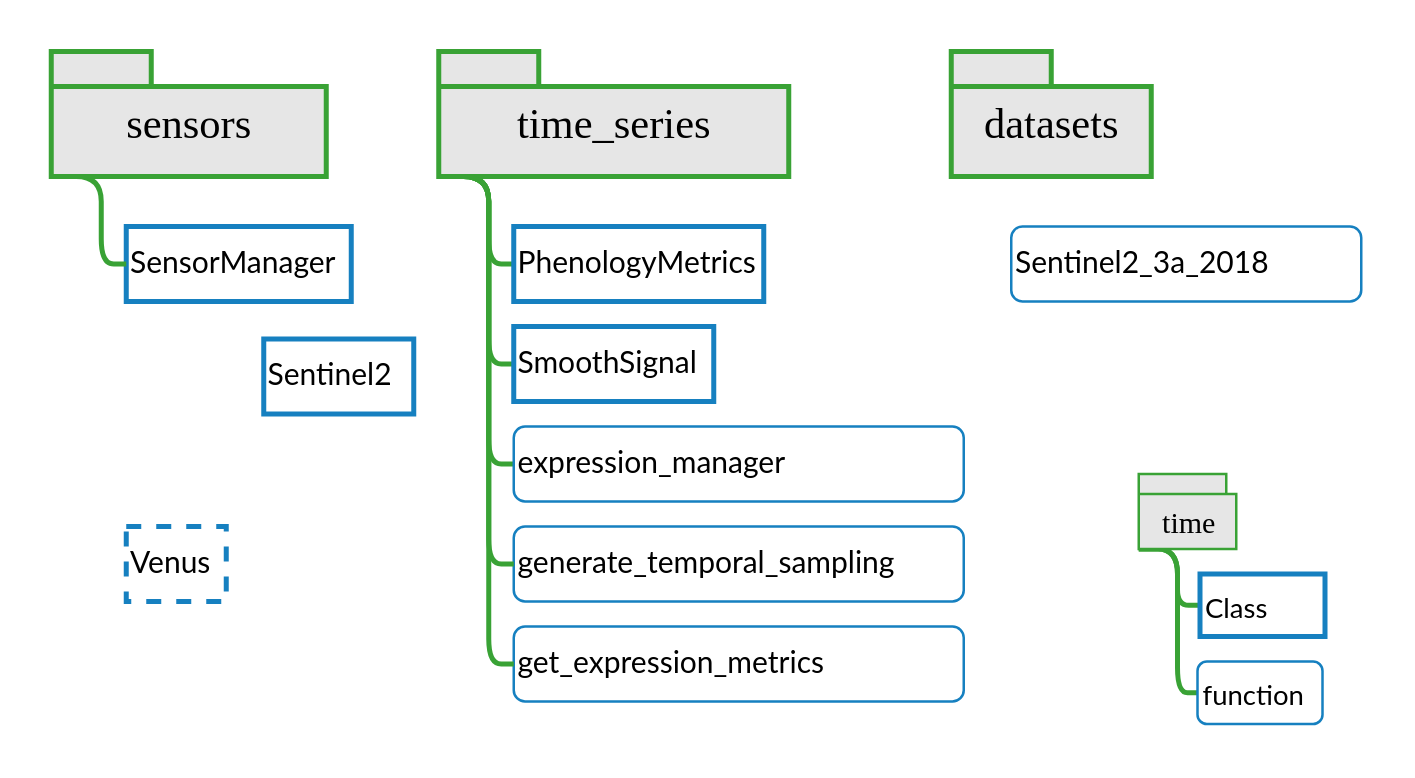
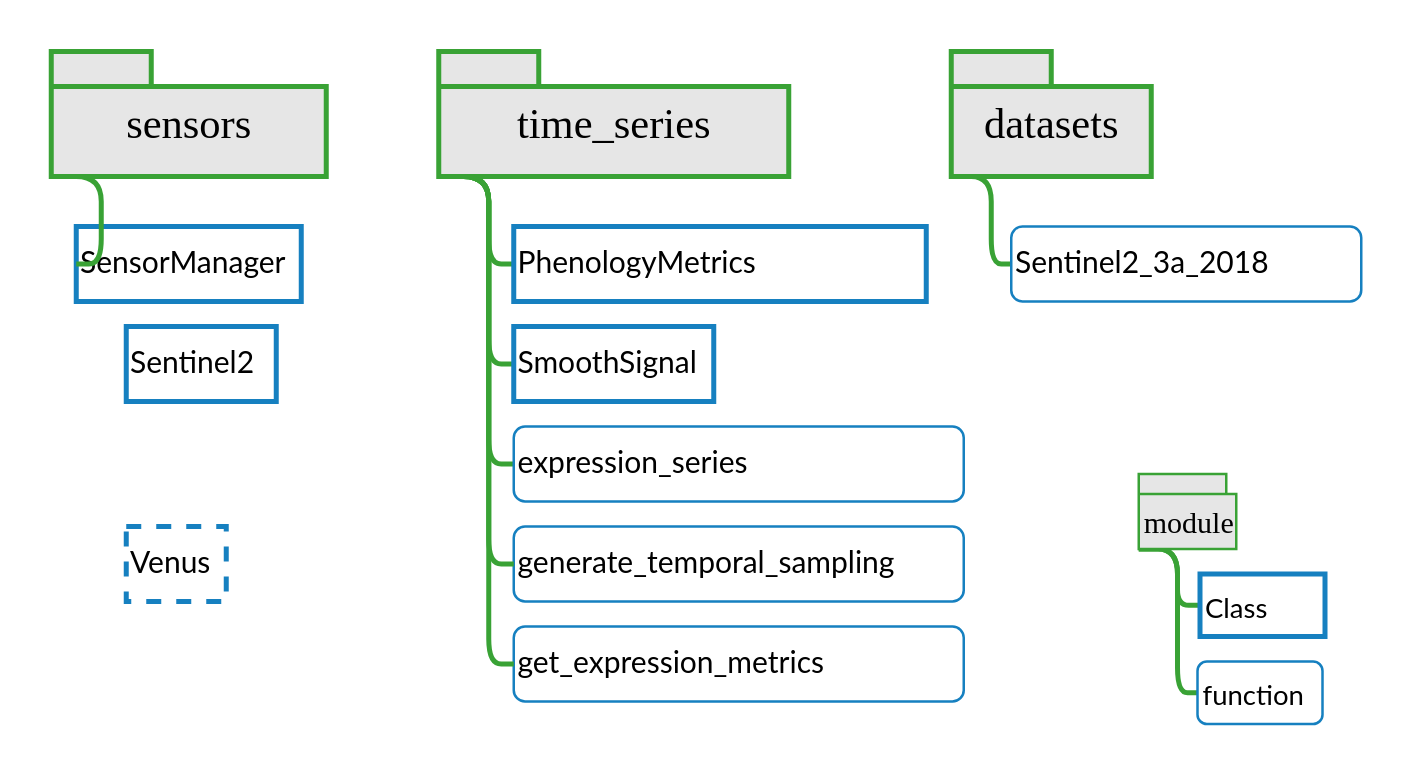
+ <mxCell id="8" style="edgeStyle=orthogonalEdgeStyle;rounded=1;orthogonalLoop=1;jettySize=auto;html=1;exitX=0;exitY=0;exitDx=0;exitDy=50;exitPerimeter=0;entryX=0;entryY=0.5;entryDx=0;entryDy=0;endArrow=none;endFill=0;strokeColor=#39a235;strokeWidth=2;fontFamily=Oswald;fontSize=17;" parent="1" source="9" target="11" edge="1"><mxGeometry relative="1" as="geometry"><Array as="points"><mxPoint x="396" y="70" /><mxPoint x="396" y="105" /></Array></mxGeometry></mxCell>
- <mxCell id="2" value="SensorManager" style="html=1;align=left;rounded=0;fillColor=none;strokeColor=#1680c0;gradientColor=none;glass=0;gradientDirection=east;strokeWidth=2;fontFamily=Lato;" parent="1" vertex="1"><mxGeometry x="50" y="90" width="90" height="30" as="geometry" /></mxCell>
+ <mxCell id="2" value="SensorManager" style="html=1;align=left;rounded=0;fillColor=none;strokeColor=#1680c0;gradientColor=none;glass=0;gradientDirection=east;strokeWidth=2;fontFamily=Lato;" parent="1" vertex="1"><mxGeometry x="30" y="90" width="90" height="30" as="geometry" /></mxCell>
- <mxCell id="10" value="PhenologyMetrics" style="html=1;align=left;rounded=0;fillColor=none;strokeColor=#1680c0;gradientColor=none;glass=0;gradientDirection=east;strokeWidth=2;fontFamily=Lato;" parent="1" vertex="1"><mxGeometry x="205" y="90" width="100" height="30" as="geometry" /></mxCell>
+ <mxCell id="10" value="PhenologyMetrics" style="html=1;align=left;rounded=0;fillColor=none;strokeColor=#1680c0;gradientColor=none;glass=0;gradientDirection=east;strokeWidth=2;fontFamily=Lato;" parent="1" vertex="1"><mxGeometry x="205" y="90" width="165" height="30" as="geometry" /></mxCell>
- <mxCell id="13" value="Sentinel2" style="text;html=1;fillColor=none;strokeColor=#1680c0;gradientColor=none;glass=0;rounded=0;fontFamily=Lato;verticalAlign=middle;strokeWidth=2;gradientDirection=east;" parent="1" vertex="1"><mxGeometry x="105" y="135" width="60" height="30" as="geometry" /></mxCell>
+ <mxCell id="13" value="Sentinel2" style="text;html=1;fillColor=none;strokeColor=#1680c0;gradientColor=none;glass=0;rounded=0;fontFamily=Lato;verticalAlign=middle;strokeWidth=2;gradientDirection=east;" parent="1" vertex="1"><mxGeometry x="50" y="130" width="60" height="30" as="geometry" /></mxCell>
- <mxCell id="23" value="expression_manager" style="text;html=1;rounded=1;fontFamily=Lato;verticalAlign=middle;strokeColor=#1680C0;glass=1;" vertex="1" parent="1"><mxGeometry x="205" y="170" width="180" height="30" as="geometry" /></mxCell>
+ <mxCell id="23" value="expression_series" style="text;html=1;rounded=1;fontFamily=Lato;verticalAlign=middle;strokeColor=#1680C0;glass=1;" vertex="1" parent="1"><mxGeometry x="205" y="170" width="180" height="30" as="geometry" /></mxCell>
- <mxCell id="16" value="time" style="shape=folder;fontStyle=0;spacingTop=10;tabWidth=35;tabHeight=8;tabPosition=left;html=1;fillColor=#E6E6E6;strokeColor=#39a235;strokeWidth=1;fontFamily=Oswald;fontSize=12;" parent="1" vertex="1"><mxGeometry x="455" y="189" width="39" height="30" as="geometry" /></mxCell>
+ <mxCell id="16" value="module" style="shape=folder;fontStyle=0;spacingTop=10;tabWidth=35;tabHeight=8;tabPosition=left;html=1;fillColor=#E6E6E6;strokeColor=#39a235;strokeWidth=1;fontFamily=Oswald;fontSize=12;" parent="1" vertex="1"><mxGeometry x="455" y="189" width="39" height="30" as="geometry" /></mxCell>
